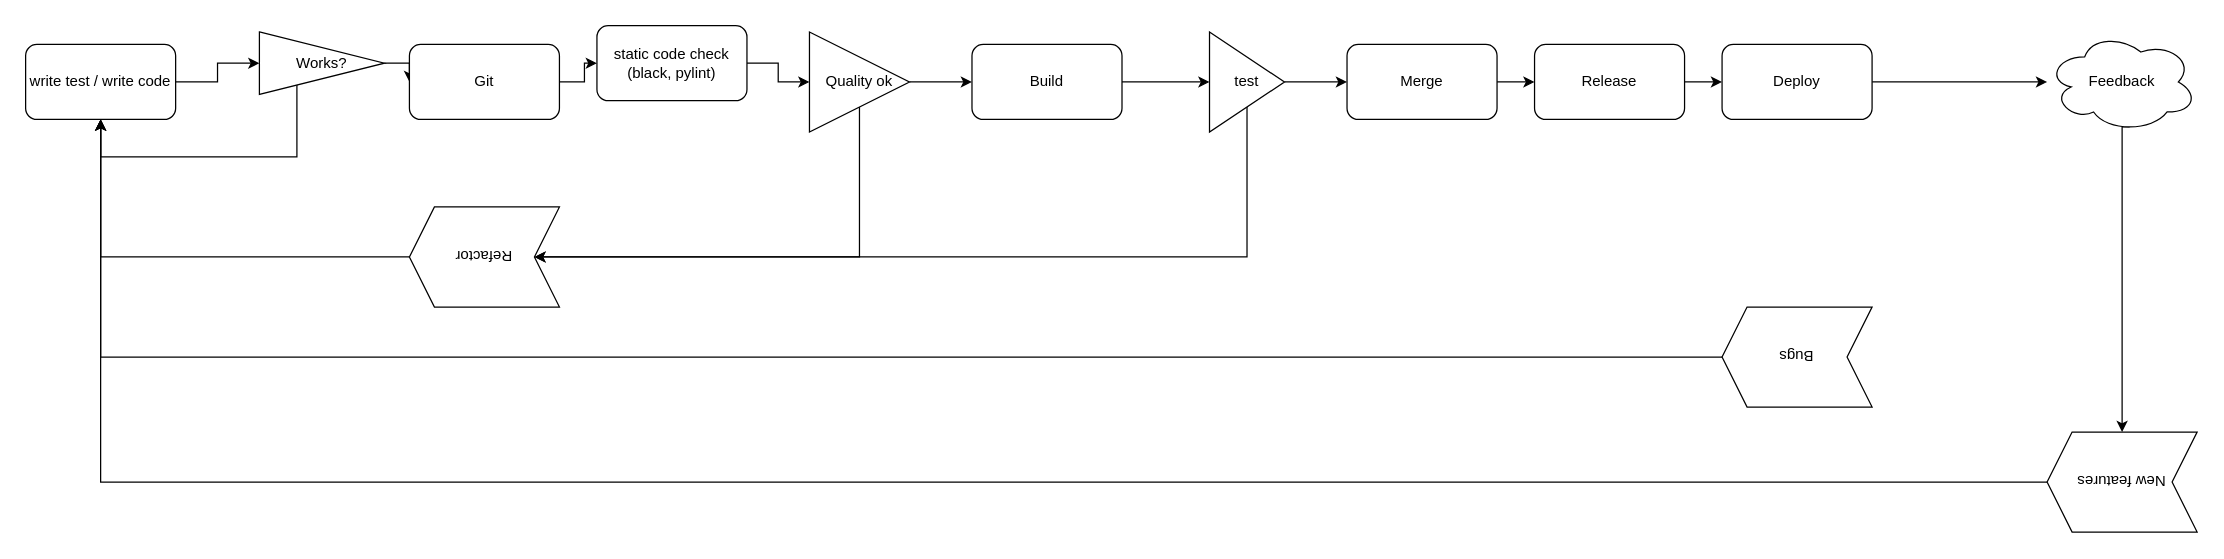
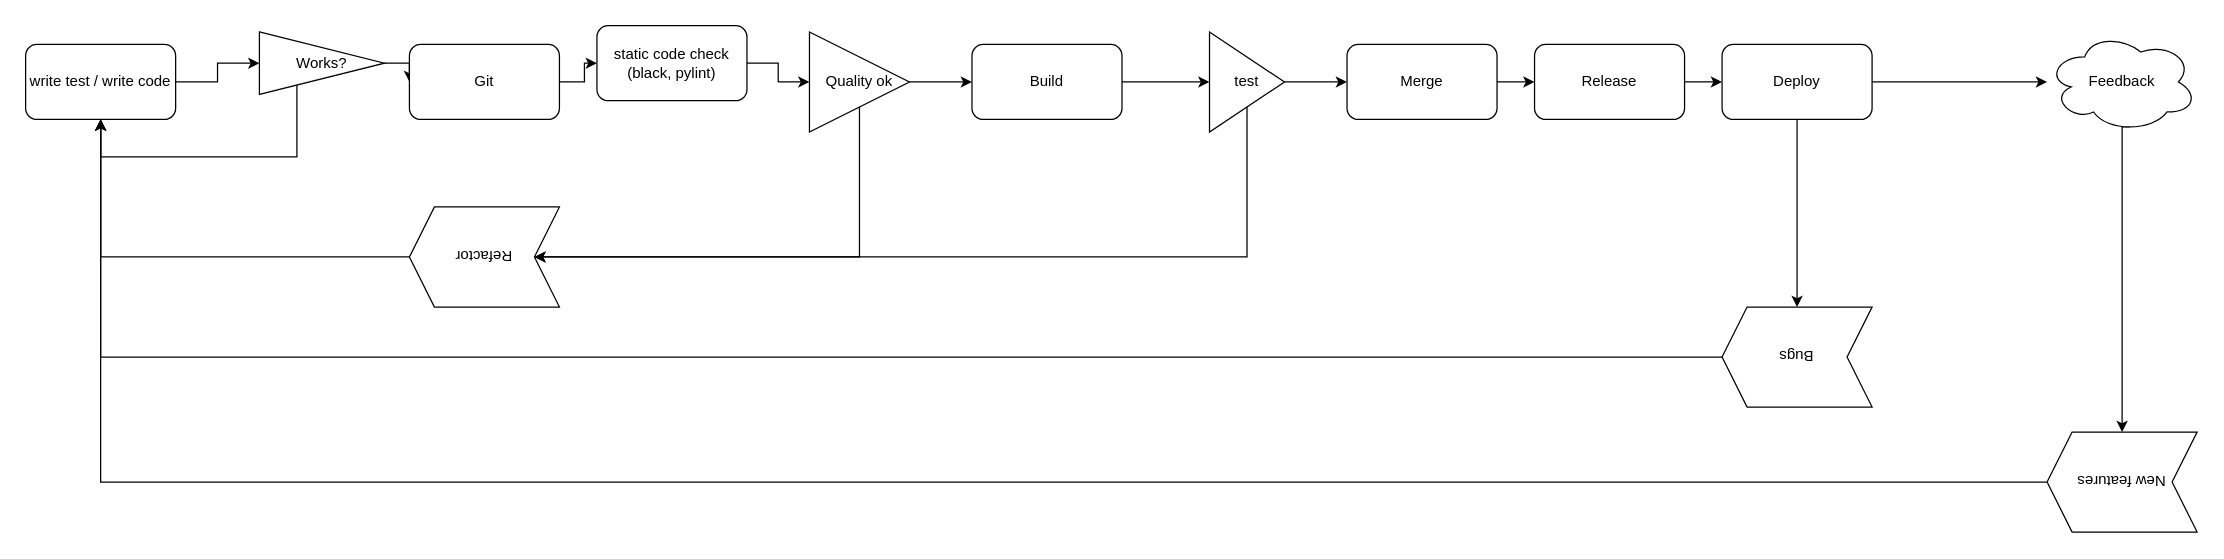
+ <mxCell id="26" style="edgeStyle=orthogonalEdgeStyle;rounded=0;orthogonalLoop=1;jettySize=auto;html=1;exitX=0.5;exitY=1;exitDx=0;exitDy=0;entryX=0.5;entryY=1;entryDx=0;entryDy=0;" edge="1" parent="1" source="27" target="31"><mxGeometry relative="1" as="geometry"><mxPoint x="1437.429" y="195" as="targetPoint" /></mxGeometry></mxCell>
